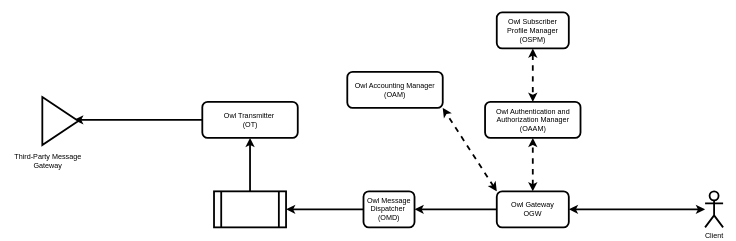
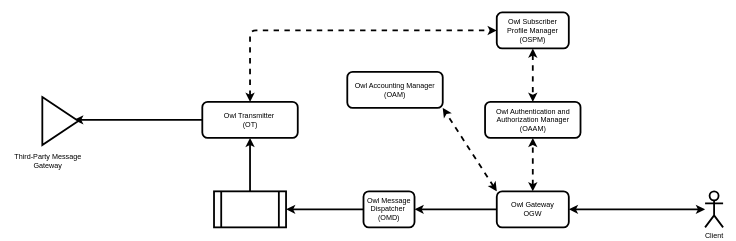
+ <mxCell id="16" style="edgeStyle=orthogonalEdgeStyle;html=1;entryX=0;entryY=0.5;entryDx=0;entryDy=0;strokeWidth=3;startArrow=classic;startFill=1;dashed=1;" edge="1" parent="1" source="18" target="3"><mxGeometry relative="1" as="geometry"><Array as="points"><mxPoint x="416" y="50" /></Array></mxGeometry></mxCell>
